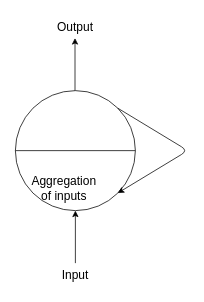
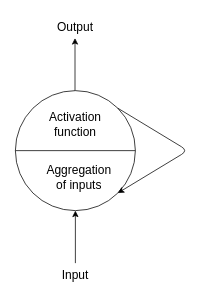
+ <mxCell id="7" value="&lt;font style=&quot;font-size: 16px&quot;&gt;Activation&lt;br&gt;function&lt;/font&gt;" style="text;html=1;strokeColor=none;fillColor=none;align=center;verticalAlign=middle;whiteSpace=wrap;rounded=0;" vertex="1" parent="1"><mxGeometry x="20" y="150" width="160" height="30" as="geometry" /></mxCell>
- <mxCell id="6" value="&lt;font style=&quot;font-size: 16px&quot;&gt;Aggregation&lt;br&gt;of inputs&lt;/font&gt;" style="text;html=1;strokeColor=none;fillColor=none;align=center;verticalAlign=middle;whiteSpace=wrap;rounded=0;" vertex="1" parent="1"><mxGeometry x="40" y="235" width="90" height="30" as="geometry" /></mxCell>
+ <mxCell id="6" value="&lt;font style=&quot;font-size: 16px&quot;&gt;Aggregation&lt;br&gt;of inputs&lt;/font&gt;" style="text;html=1;strokeColor=none;fillColor=none;align=center;verticalAlign=middle;whiteSpace=wrap;rounded=0;" vertex="1" parent="1"><mxGeometry x="60" y="220" width="90" height="30" as="geometry" /></mxCell>
